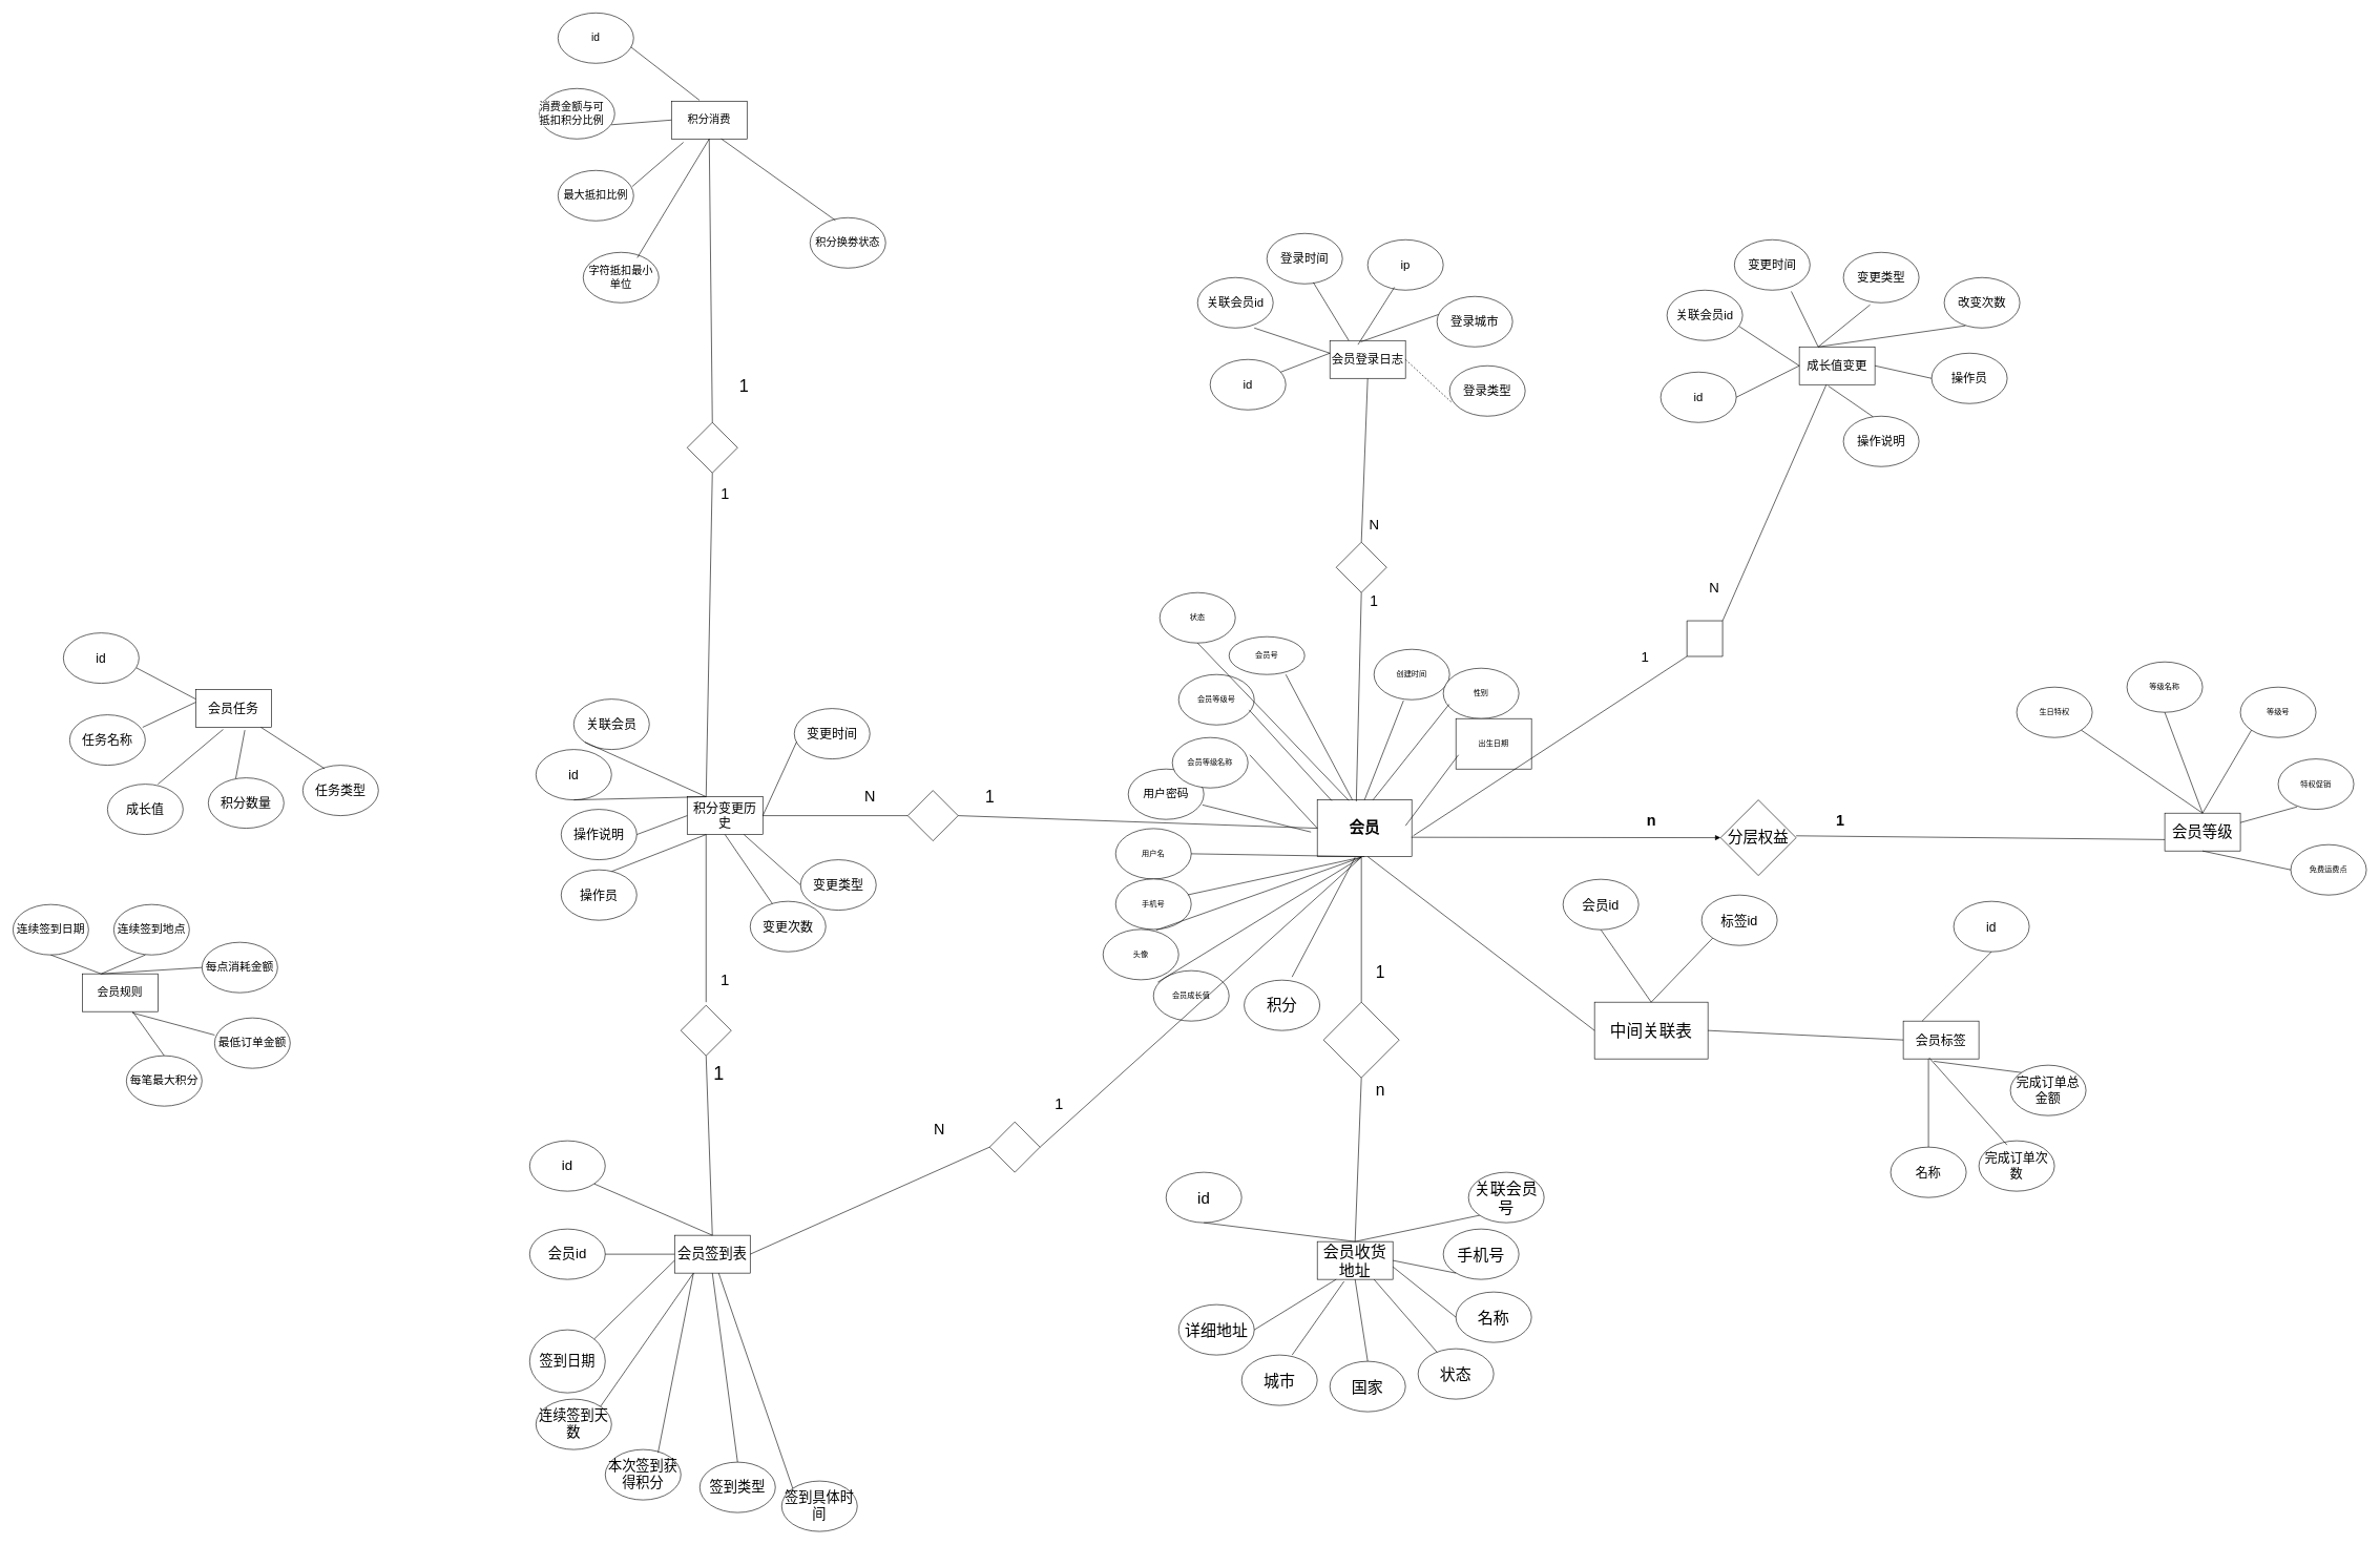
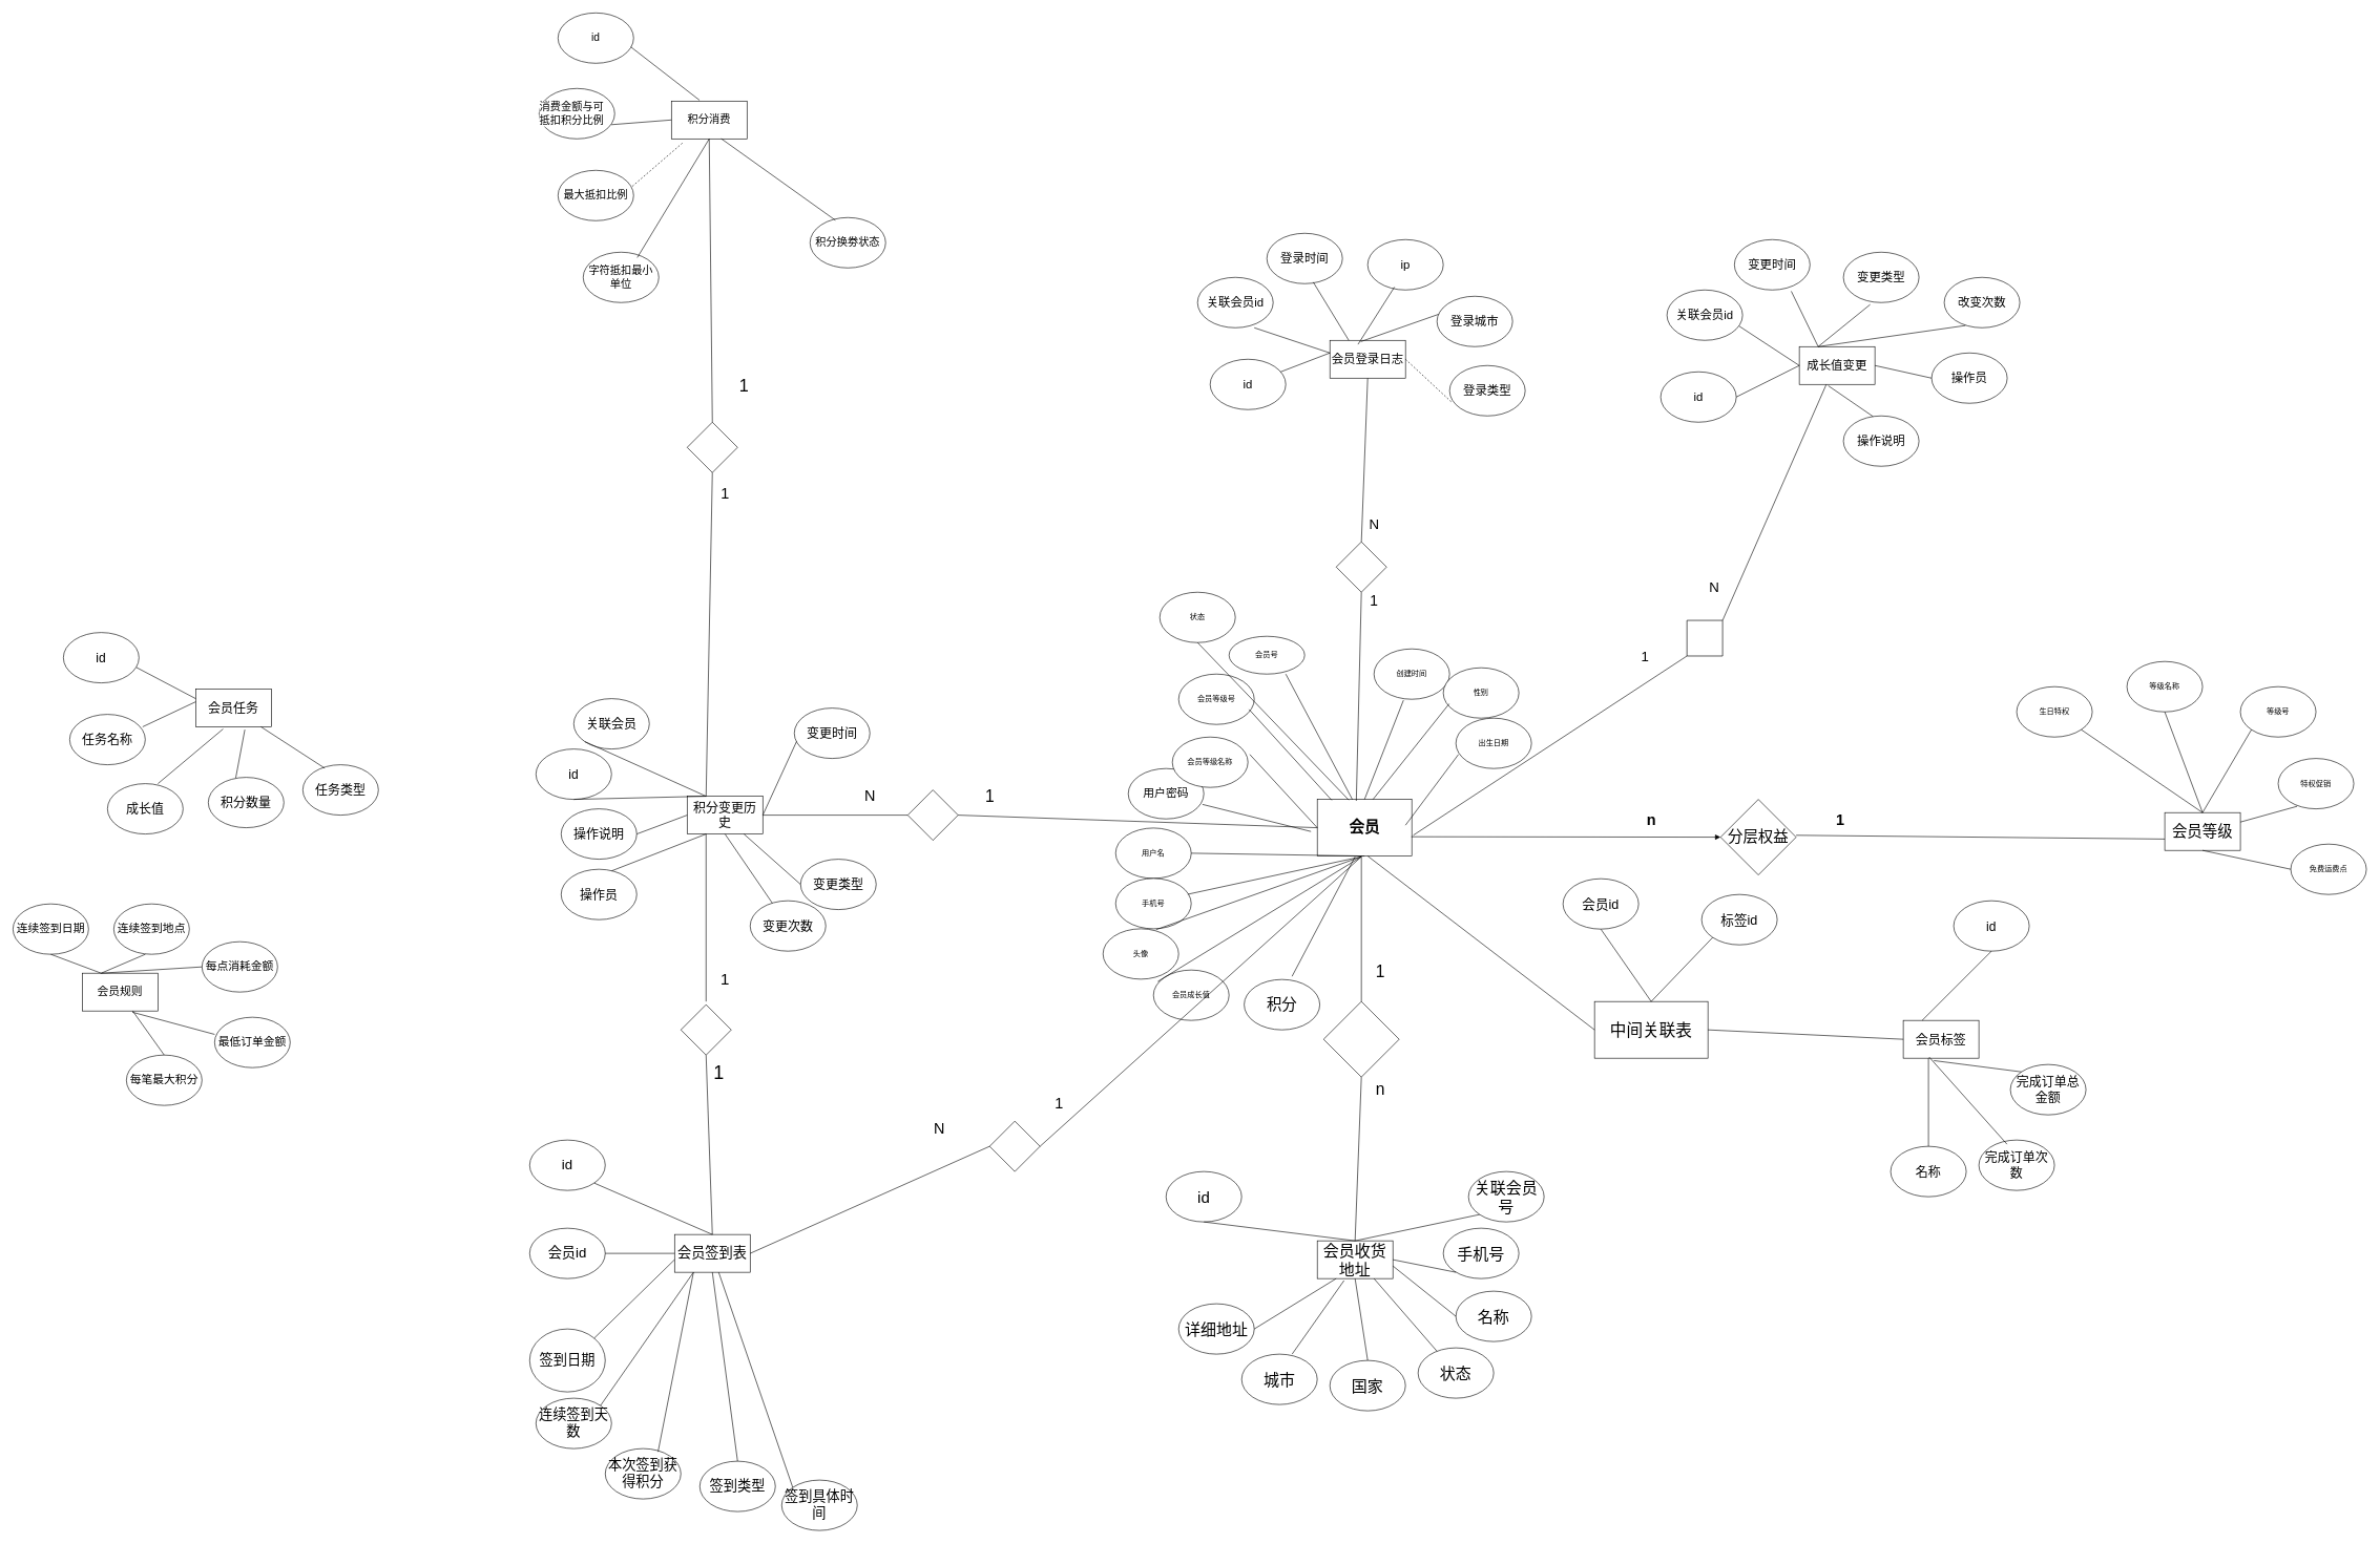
- <mxCell id="126" value="" style="endArrow=none;html=1;rounded=0;entryX=0.159;entryY=1.089;entryDx=0;entryDy=0;entryPerimeter=0;exitX=0.983;exitY=0.317;exitDx=0;exitDy=0;exitPerimeter=0;fontSize=17;" parent="1" source="121" target="118" edge="1"><mxGeometry width="50" height="50" relative="1" as="geometry"><mxPoint x="1065" y="330" as="sourcePoint" /><mxPoint x="1115" y="280" as="targetPoint" /></mxGeometry></mxCell>
+ <mxCell id="126" value="" style="endArrow=none;html=1;rounded=0;entryX=0.159;entryY=1.089;entryDx=0;entryDy=0;entryPerimeter=0;exitX=0.983;exitY=0.317;exitDx=0;exitDy=0;exitPerimeter=0;fontSize=17;dashed=1;" parent="1" source="121" target="118" edge="1"><mxGeometry width="50" height="50" relative="1" as="geometry"><mxPoint x="1065" y="330" as="sourcePoint" /><mxPoint x="1115" y="280" as="targetPoint" /></mxGeometry></mxCell>
- <mxCell id="13" value="出生日期" style="whiteSpace=wrap;html=1;rounded=0;" parent="1" vertex="1"><mxGeometry x="2310" y="1140" width="120" height="80" as="geometry" /></mxCell>
+ <mxCell id="13" value="出生日期" style="ellipse;whiteSpace=wrap;html=1;" parent="1" vertex="1"><mxGeometry x="2310" y="1140" width="120" height="80" as="geometry" /></mxCell>
